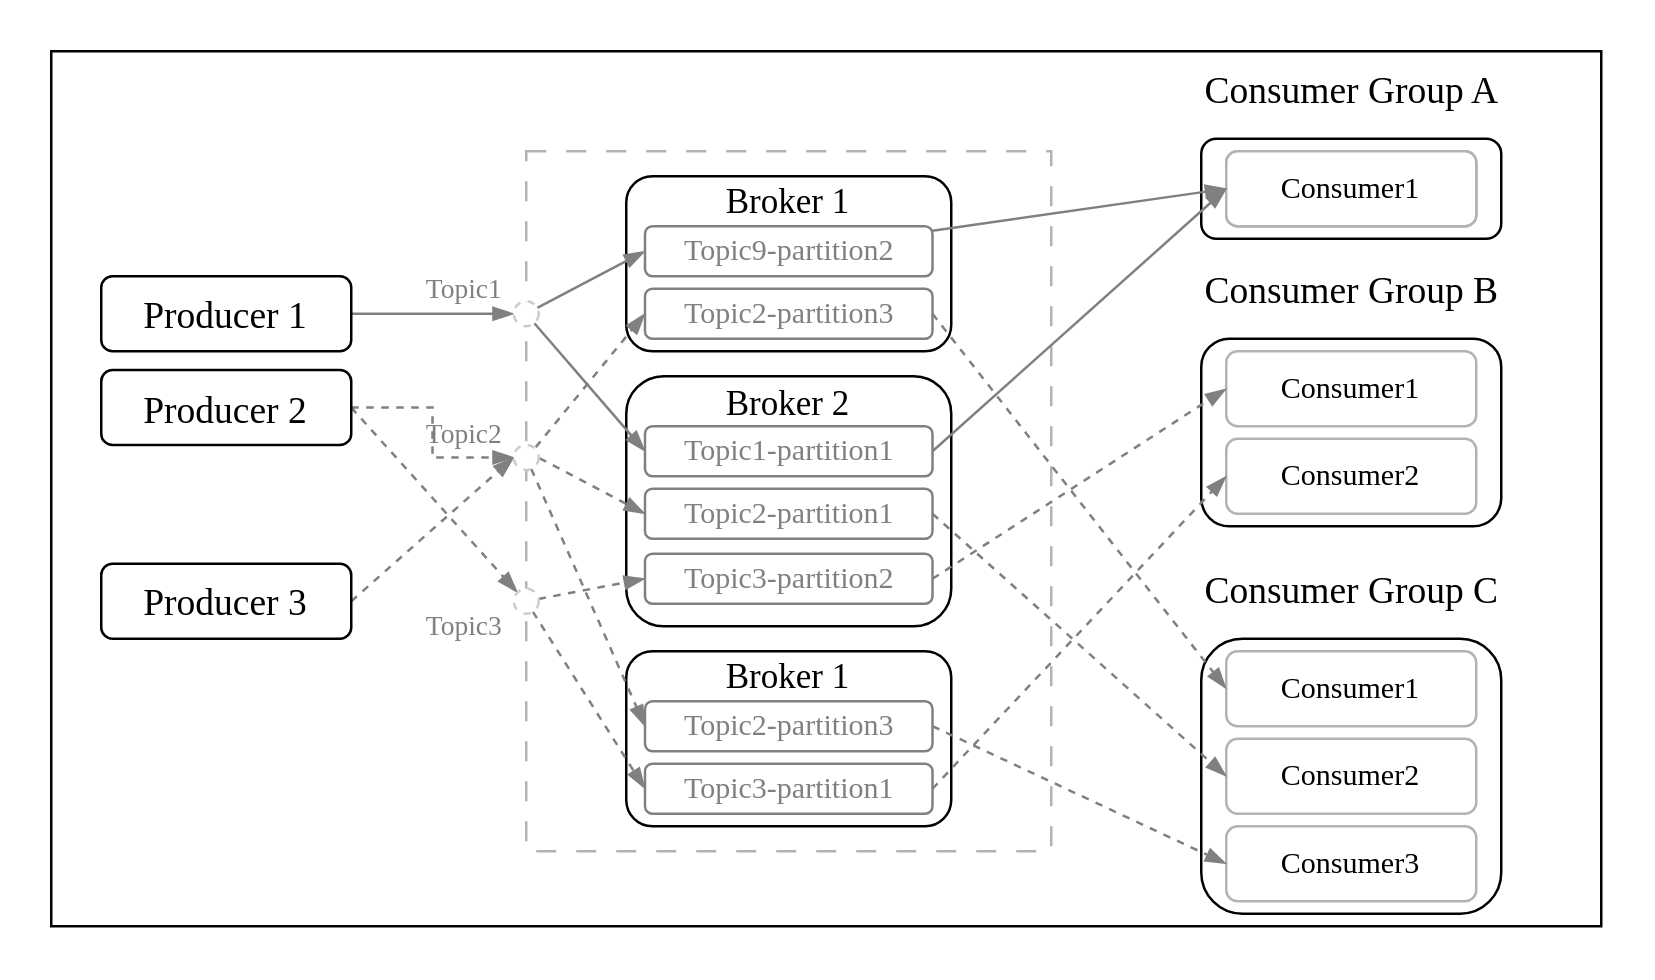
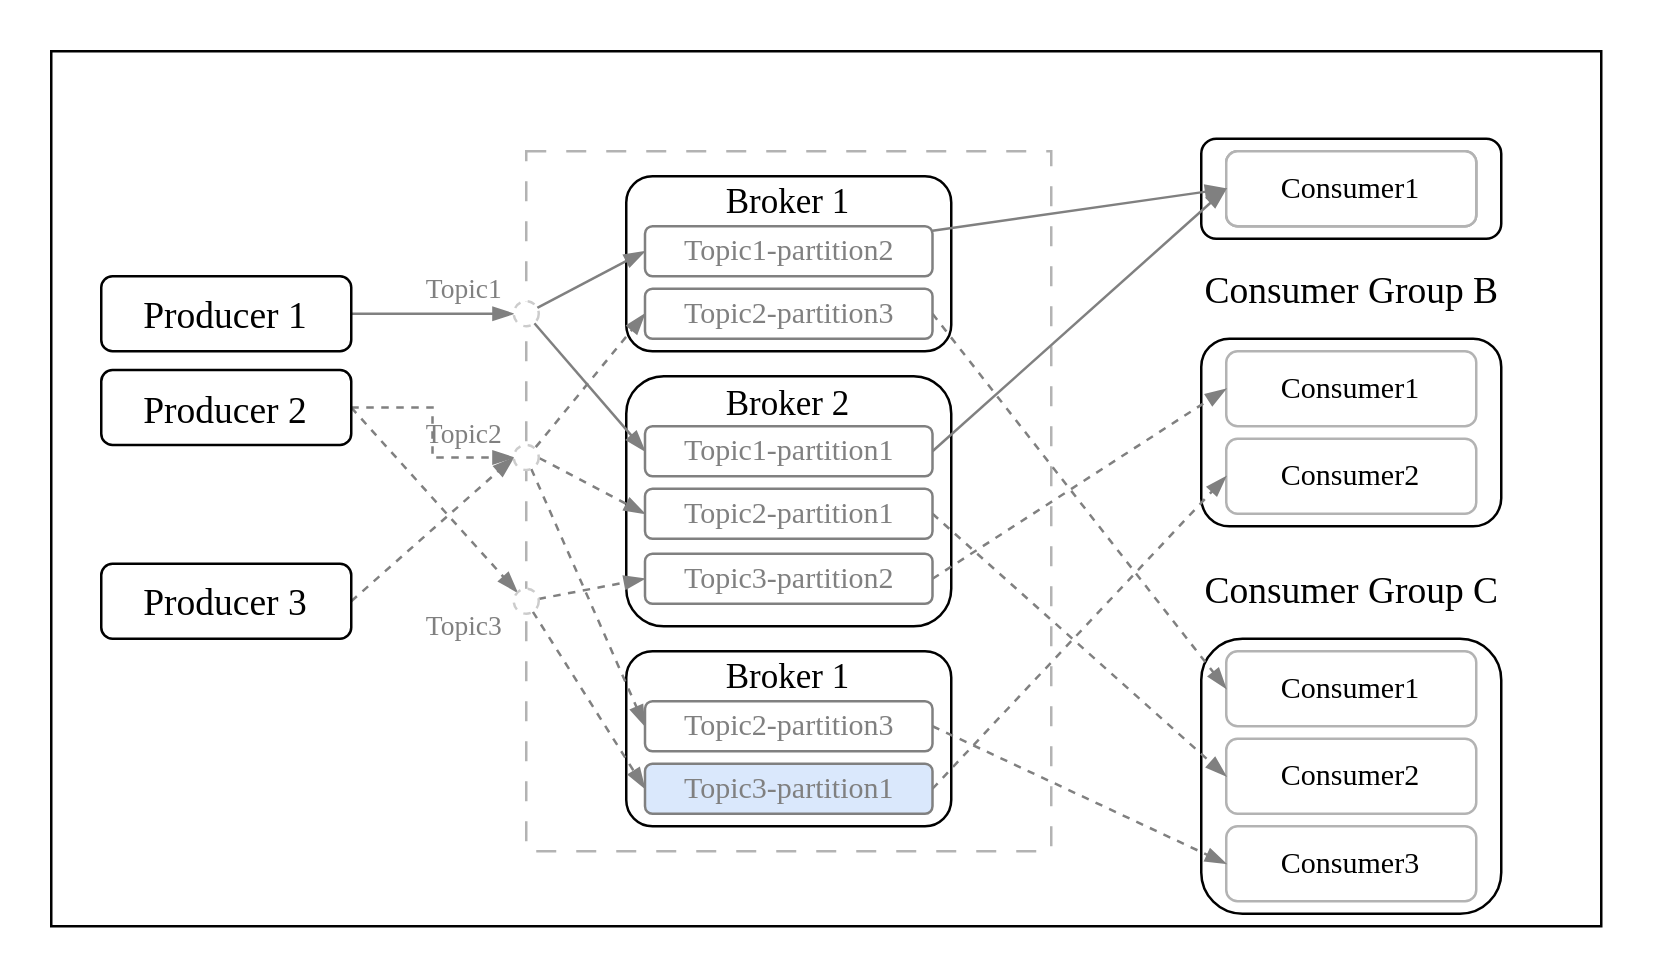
- <mxCell id="7" value="&lt;font style=&quot;font-size: 15px;&quot;&gt;Consumer Group A&lt;/font&gt;" style="text;html=1;align=center;verticalAlign=middle;resizable=0;points=[];autosize=1;strokeColor=none;fillColor=none;fontStyle=0;fontFamily=Times New Roman;" vertex="1" parent="1"><mxGeometry x="470" y="20" width="140" height="30" as="geometry" /></mxCell>
- <mxCell id="20" value="&lt;font color=&quot;#808080&quot;&gt;Topic9-partition2&lt;/font&gt;" style="rounded=1;whiteSpace=wrap;html=1;strokeColor=#808080;fontFamily=Times New Roman;" vertex="1" parent="1"><mxGeometry x="257.5" y="90" width="115" height="20" as="geometry" /></mxCell>
+ <mxCell id="20" value="&lt;font color=&quot;#808080&quot;&gt;Topic1-partition2&lt;/font&gt;" style="rounded=1;whiteSpace=wrap;html=1;strokeColor=#808080;fontFamily=Times New Roman;" vertex="1" parent="1"><mxGeometry x="257.5" y="90" width="115" height="20" as="geometry" /></mxCell>
- <mxCell id="32" value="&lt;font color=&quot;#808080&quot;&gt;Topic3-partition1&lt;/font&gt;" style="rounded=1;whiteSpace=wrap;html=1;strokeColor=#808080;fontFamily=Times New Roman;" vertex="1" parent="1"><mxGeometry x="257.5" y="305" width="115" height="20" as="geometry" /></mxCell>
+ <mxCell id="32" value="&lt;font color=&quot;#808080&quot;&gt;Topic3-partition1&lt;/font&gt;" style="rounded=1;whiteSpace=wrap;html=1;strokeColor=#808080;fontFamily=Times New Roman;fillColor=#dae8fc;" vertex="1" parent="1"><mxGeometry x="257.5" y="305" width="115" height="20" as="geometry" /></mxCell>
